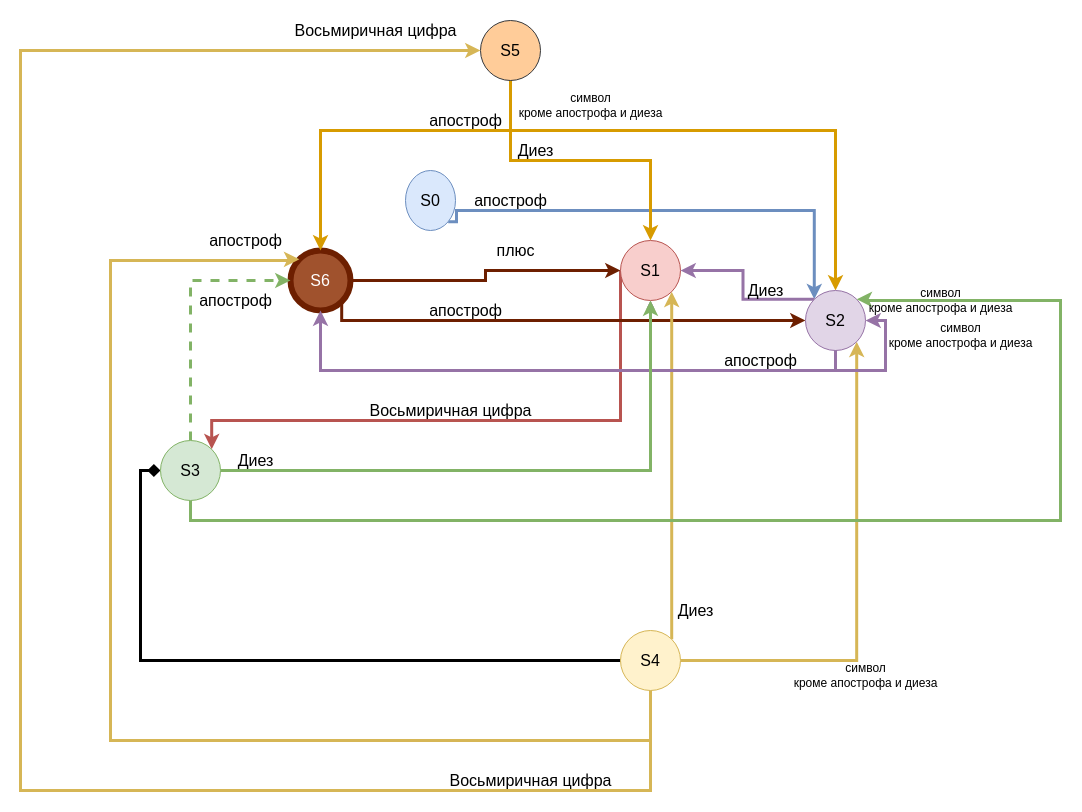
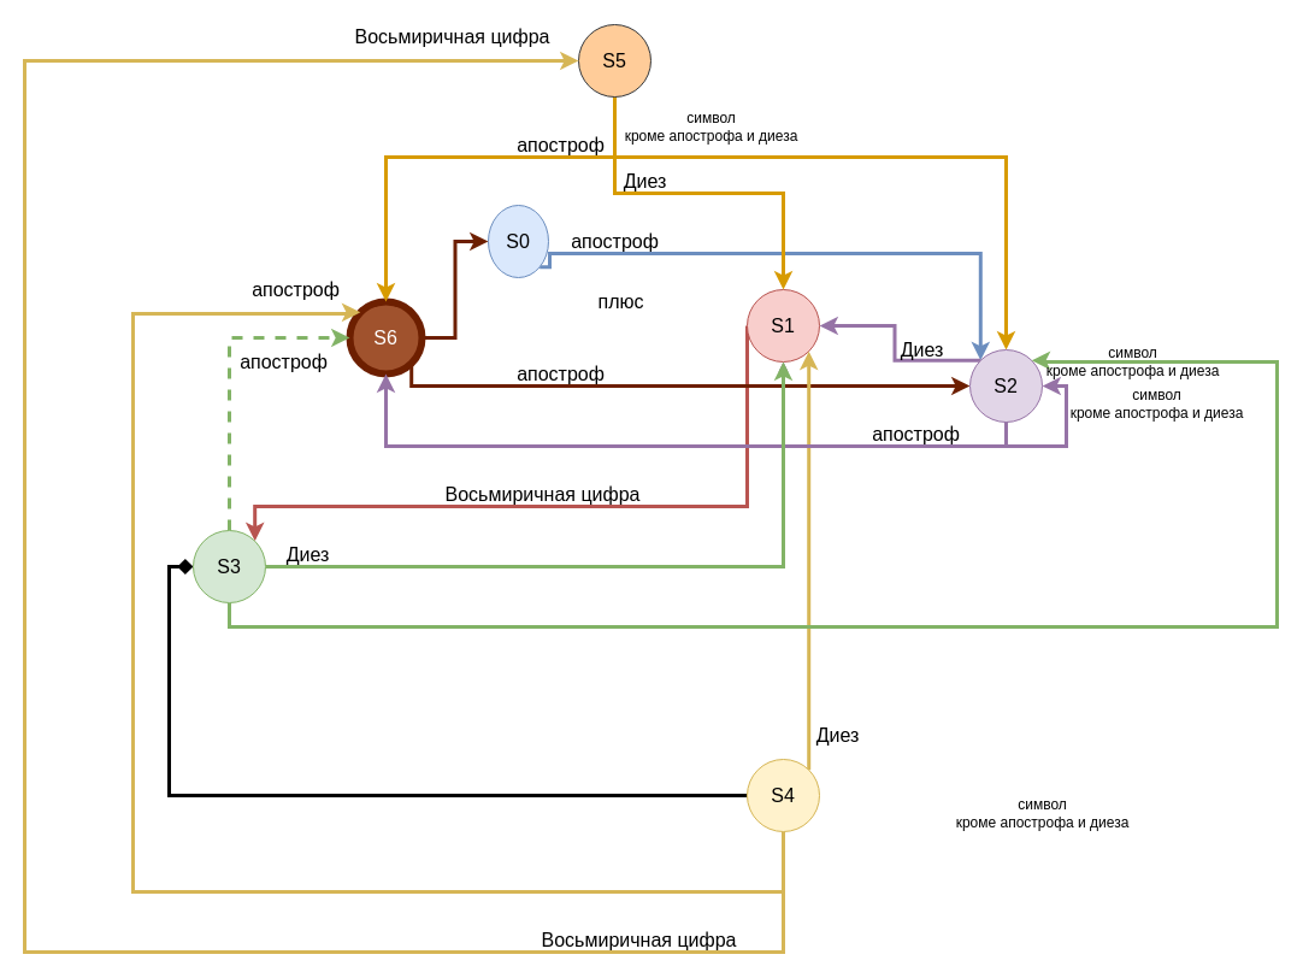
- <mxCell id="7" style="edgeStyle=orthogonalEdgeStyle;rounded=0;orthogonalLoop=1;jettySize=auto;html=1;exitX=1;exitY=0.5;exitDx=0;exitDy=0;strokeWidth=3;fillColor=#a0522d;strokeColor=#6D1F00;" edge="1" parent="1" source="8" target="5"><mxGeometry relative="1" as="geometry" /></mxCell>
+ <mxCell id="7" style="edgeStyle=orthogonalEdgeStyle;rounded=0;orthogonalLoop=1;jettySize=auto;html=1;exitX=1;exitY=0.5;exitDx=0;exitDy=0;entryX=0;entryY=0.5;entryDx=0;entryDy=0;strokeWidth=3;fillColor=#a0522d;strokeColor=#6D1F00;" edge="1" parent="1" source="8" target="3"><mxGeometry relative="1" as="geometry" /></mxCell>
- <mxCell id="16" style="edgeStyle=orthogonalEdgeStyle;rounded=0;orthogonalLoop=1;jettySize=auto;html=1;exitX=1;exitY=0.5;exitDx=0;exitDy=0;entryX=1;entryY=1;entryDx=0;entryDy=0;strokeWidth=3;fillColor=#fff2cc;strokeColor=#d6b656;" edge="1" parent="1" source="18" target="22"><mxGeometry relative="1" as="geometry"><Array as="points"><mxPoint x="856" y="660" /></Array></mxGeometry></mxCell>
